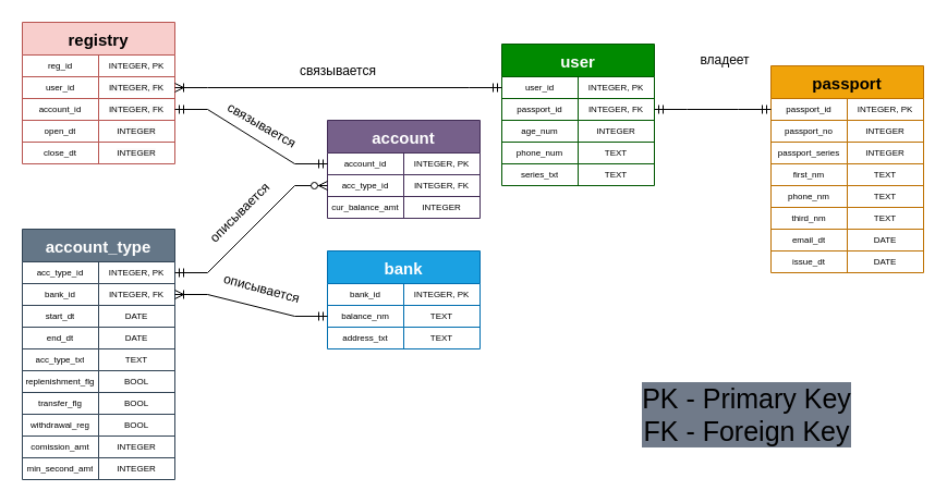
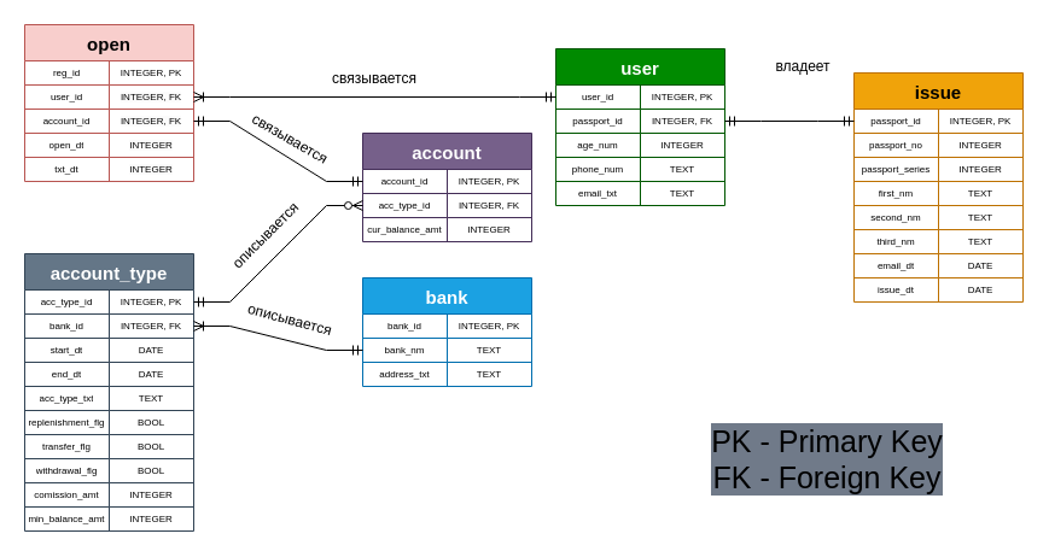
- <mxCell id="94" value="registry" style="shape=table;startSize=30;container=1;collapsible=0;childLayout=tableLayout;fontSize=15;fillColor=#f8cecc;strokeColor=#b85450;fontStyle=1" parent="1" vertex="1"><mxGeometry y="20" width="140" height="130" as="geometry" x="20" /></mxCell>
+ <mxCell id="94" value="open" style="shape=table;startSize=30;container=1;collapsible=0;childLayout=tableLayout;fontSize=15;fillColor=#f8cecc;strokeColor=#b85450;fontStyle=1" parent="1" vertex="1"><mxGeometry y="20" width="140" height="130" as="geometry" x="20" /></mxCell>
- <mxCell id="18" value="passport" style="shape=table;startSize=30;container=1;collapsible=0;childLayout=tableLayout;fontSize=15;align=center;spacingTop=0;fillColor=#f0a30a;fontColor=#000000;strokeColor=#BD7000;fontStyle=1" parent="1" vertex="1"><mxGeometry x="707" y="60" width="140" height="190" as="geometry" /></mxCell>
+ <mxCell id="18" value="issue" style="shape=table;startSize=30;container=1;collapsible=0;childLayout=tableLayout;fontSize=15;align=center;spacingTop=0;fillColor=#f0a30a;fontColor=#000000;strokeColor=#BD7000;fontStyle=1" parent="1" vertex="1"><mxGeometry x="707" y="60" width="140" height="190" as="geometry" /></mxCell>
- <mxCell id="108" value="close_dt" style="shape=partialRectangle;html=1;whiteSpace=wrap;connectable=0;strokeColor=inherit;overflow=hidden;fillColor=none;top=0;left=0;bottom=0;right=0;pointerEvents=1;fontSize=8;" parent="107" vertex="1"><mxGeometry width="70" height="20" as="geometry"><mxRectangle width="70" height="20" as="alternateBounds" /></mxGeometry></mxCell>
+ <mxCell id="108" value="txt_dt" style="shape=partialRectangle;html=1;whiteSpace=wrap;connectable=0;strokeColor=inherit;overflow=hidden;fillColor=none;top=0;left=0;bottom=0;right=0;pointerEvents=1;fontSize=8;" parent="107" vertex="1"><mxGeometry width="70" height="20" as="geometry"><mxRectangle width="70" height="20" as="alternateBounds" /></mxGeometry></mxCell>
- <mxCell id="16" value="series_txt" style="shape=partialRectangle;html=1;whiteSpace=wrap;connectable=0;strokeColor=inherit;overflow=hidden;fillColor=none;top=0;left=0;bottom=0;right=0;pointerEvents=1;fontSize=8;align=center;spacingTop=0;" parent="15" vertex="1"><mxGeometry width="70" height="20" as="geometry"><mxRectangle width="70" height="20" as="alternateBounds" /></mxGeometry></mxCell>
+ <mxCell id="16" value="email_txt" style="shape=partialRectangle;html=1;whiteSpace=wrap;connectable=0;strokeColor=inherit;overflow=hidden;fillColor=none;top=0;left=0;bottom=0;right=0;pointerEvents=1;fontSize=8;align=center;spacingTop=0;" parent="15" vertex="1"><mxGeometry width="70" height="20" as="geometry"><mxRectangle width="70" height="20" as="alternateBounds" /></mxGeometry></mxCell>
- <mxCell id="32" value="phone_nm" style="shape=partialRectangle;html=1;whiteSpace=wrap;connectable=0;strokeColor=inherit;overflow=hidden;fillColor=none;top=0;left=0;bottom=0;right=0;pointerEvents=1;fontSize=8;align=center;spacingTop=0;" parent="31" vertex="1"><mxGeometry width="70" height="20" as="geometry"><mxRectangle width="70" height="20" as="alternateBounds" /></mxGeometry></mxCell>
+ <mxCell id="32" value="second_nm" style="shape=partialRectangle;html=1;whiteSpace=wrap;connectable=0;strokeColor=inherit;overflow=hidden;fillColor=none;top=0;left=0;bottom=0;right=0;pointerEvents=1;fontSize=8;align=center;spacingTop=0;" parent="31" vertex="1"><mxGeometry width="70" height="20" as="geometry"><mxRectangle width="70" height="20" as="alternateBounds" /></mxGeometry></mxCell>
- <mxCell id="48" value="balance_nm" style="shape=partialRectangle;html=1;whiteSpace=wrap;connectable=0;strokeColor=inherit;overflow=hidden;fillColor=none;top=0;left=0;bottom=0;right=0;pointerEvents=1;fontSize=8;align=center;spacingTop=0;" parent="47" vertex="1"><mxGeometry width="70" height="20" as="geometry"><mxRectangle width="70" height="20" as="alternateBounds" /></mxGeometry></mxCell>
+ <mxCell id="48" value="bank_nm" style="shape=partialRectangle;html=1;whiteSpace=wrap;connectable=0;strokeColor=inherit;overflow=hidden;fillColor=none;top=0;left=0;bottom=0;right=0;pointerEvents=1;fontSize=8;align=center;spacingTop=0;" parent="47" vertex="1"><mxGeometry width="70" height="20" as="geometry"><mxRectangle width="70" height="20" as="alternateBounds" /></mxGeometry></mxCell>
- <mxCell id="86" value="withdrawal_reg" style="shape=partialRectangle;html=1;whiteSpace=wrap;connectable=0;strokeColor=inherit;overflow=hidden;fillColor=none;top=0;left=0;bottom=0;right=0;pointerEvents=1;fontSize=8;align=center;spacingTop=0;" parent="85" vertex="1"><mxGeometry width="70" height="20" as="geometry"><mxRectangle width="70" height="20" as="alternateBounds" /></mxGeometry></mxCell>
+ <mxCell id="86" value="withdrawal_flg" style="shape=partialRectangle;html=1;whiteSpace=wrap;connectable=0;strokeColor=inherit;overflow=hidden;fillColor=none;top=0;left=0;bottom=0;right=0;pointerEvents=1;fontSize=8;align=center;spacingTop=0;" parent="85" vertex="1"><mxGeometry width="70" height="20" as="geometry"><mxRectangle width="70" height="20" as="alternateBounds" /></mxGeometry></mxCell>
- <mxCell id="92" value="min_second_amt" style="shape=partialRectangle;html=1;whiteSpace=wrap;connectable=0;strokeColor=inherit;overflow=hidden;fillColor=none;top=0;left=0;bottom=0;right=0;pointerEvents=1;fontSize=8;align=center;spacingTop=0;" parent="91" vertex="1"><mxGeometry width="70" height="20" as="geometry"><mxRectangle width="70" height="20" as="alternateBounds" /></mxGeometry></mxCell>
+ <mxCell id="92" value="min_balance_amt" style="shape=partialRectangle;html=1;whiteSpace=wrap;connectable=0;strokeColor=inherit;overflow=hidden;fillColor=none;top=0;left=0;bottom=0;right=0;pointerEvents=1;fontSize=8;align=center;spacingTop=0;" parent="91" vertex="1"><mxGeometry width="70" height="20" as="geometry"><mxRectangle width="70" height="20" as="alternateBounds" /></mxGeometry></mxCell>
